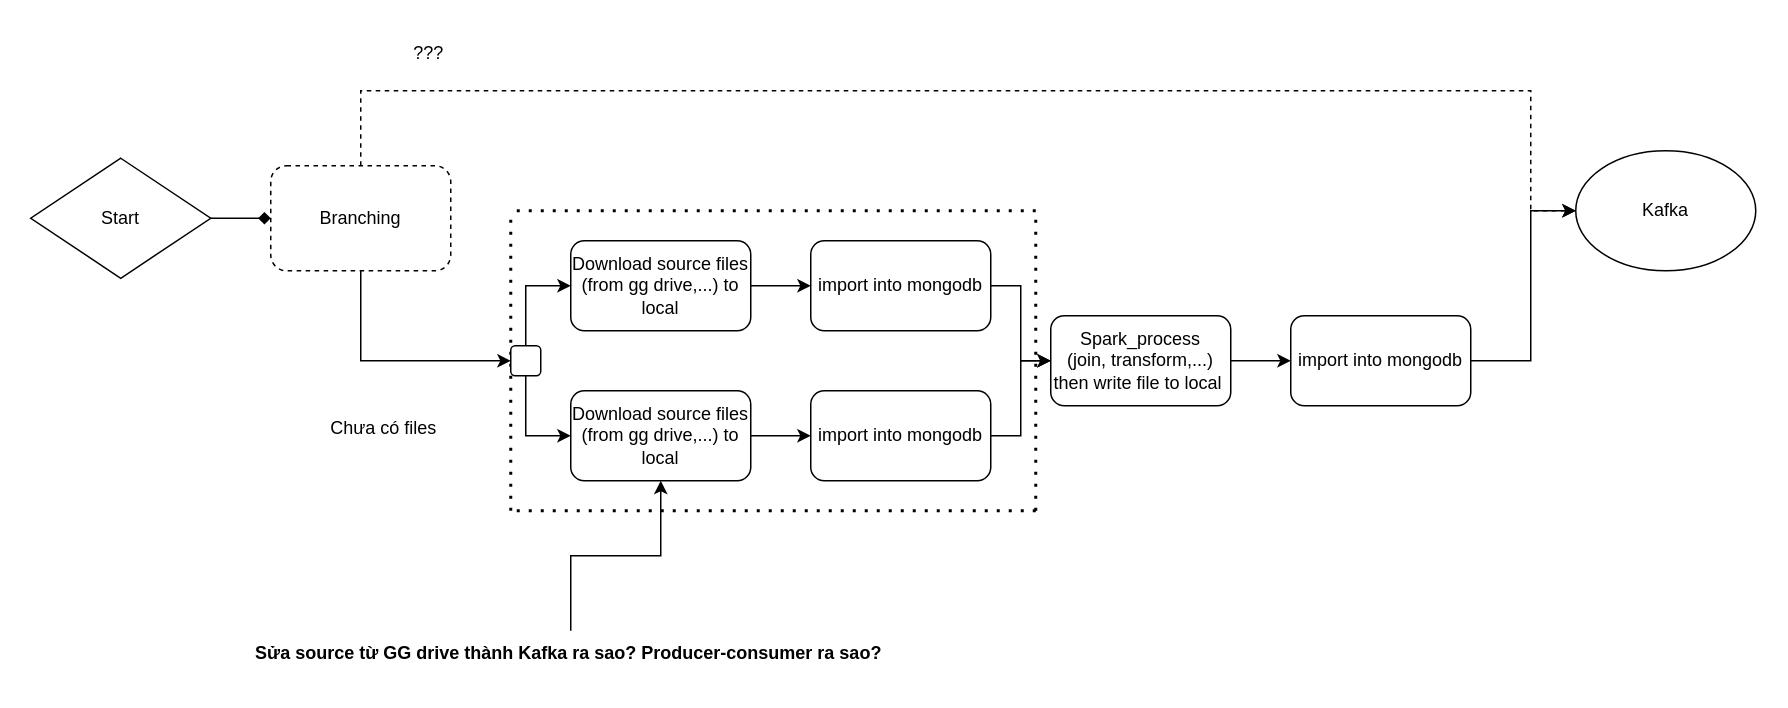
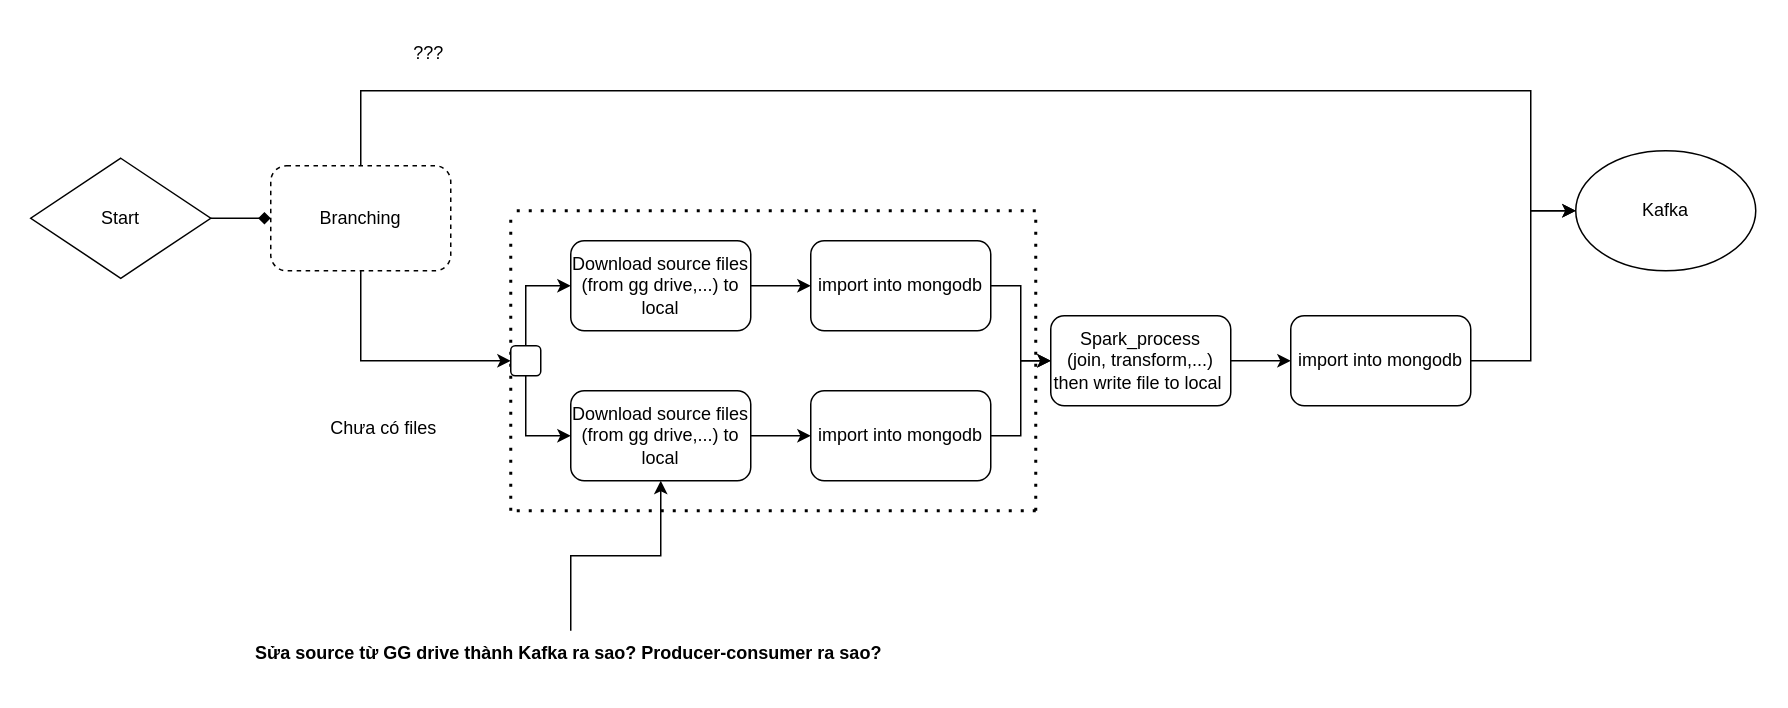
- <mxCell id="6" style="edgeStyle=orthogonalEdgeStyle;rounded=0;orthogonalLoop=1;jettySize=auto;html=1;entryX=0;entryY=0.5;entryDx=0;entryDy=0;dashed=1;" parent="1" source="7" target="4" edge="1"><mxGeometry relative="1" as="geometry"><Array as="points"><mxPoint x="240" y="60" /><mxPoint x="1020" y="60" /><mxPoint x="1020" y="140" /></Array></mxGeometry></mxCell>
+ <mxCell id="6" style="edgeStyle=orthogonalEdgeStyle;rounded=0;orthogonalLoop=1;jettySize=auto;html=1;entryX=0;entryY=0.5;entryDx=0;entryDy=0;" parent="1" source="7" target="4" edge="1"><mxGeometry relative="1" as="geometry"><Array as="points"><mxPoint x="240" y="60" /><mxPoint x="1020" y="60" /><mxPoint x="1020" y="140" /></Array></mxGeometry></mxCell>
